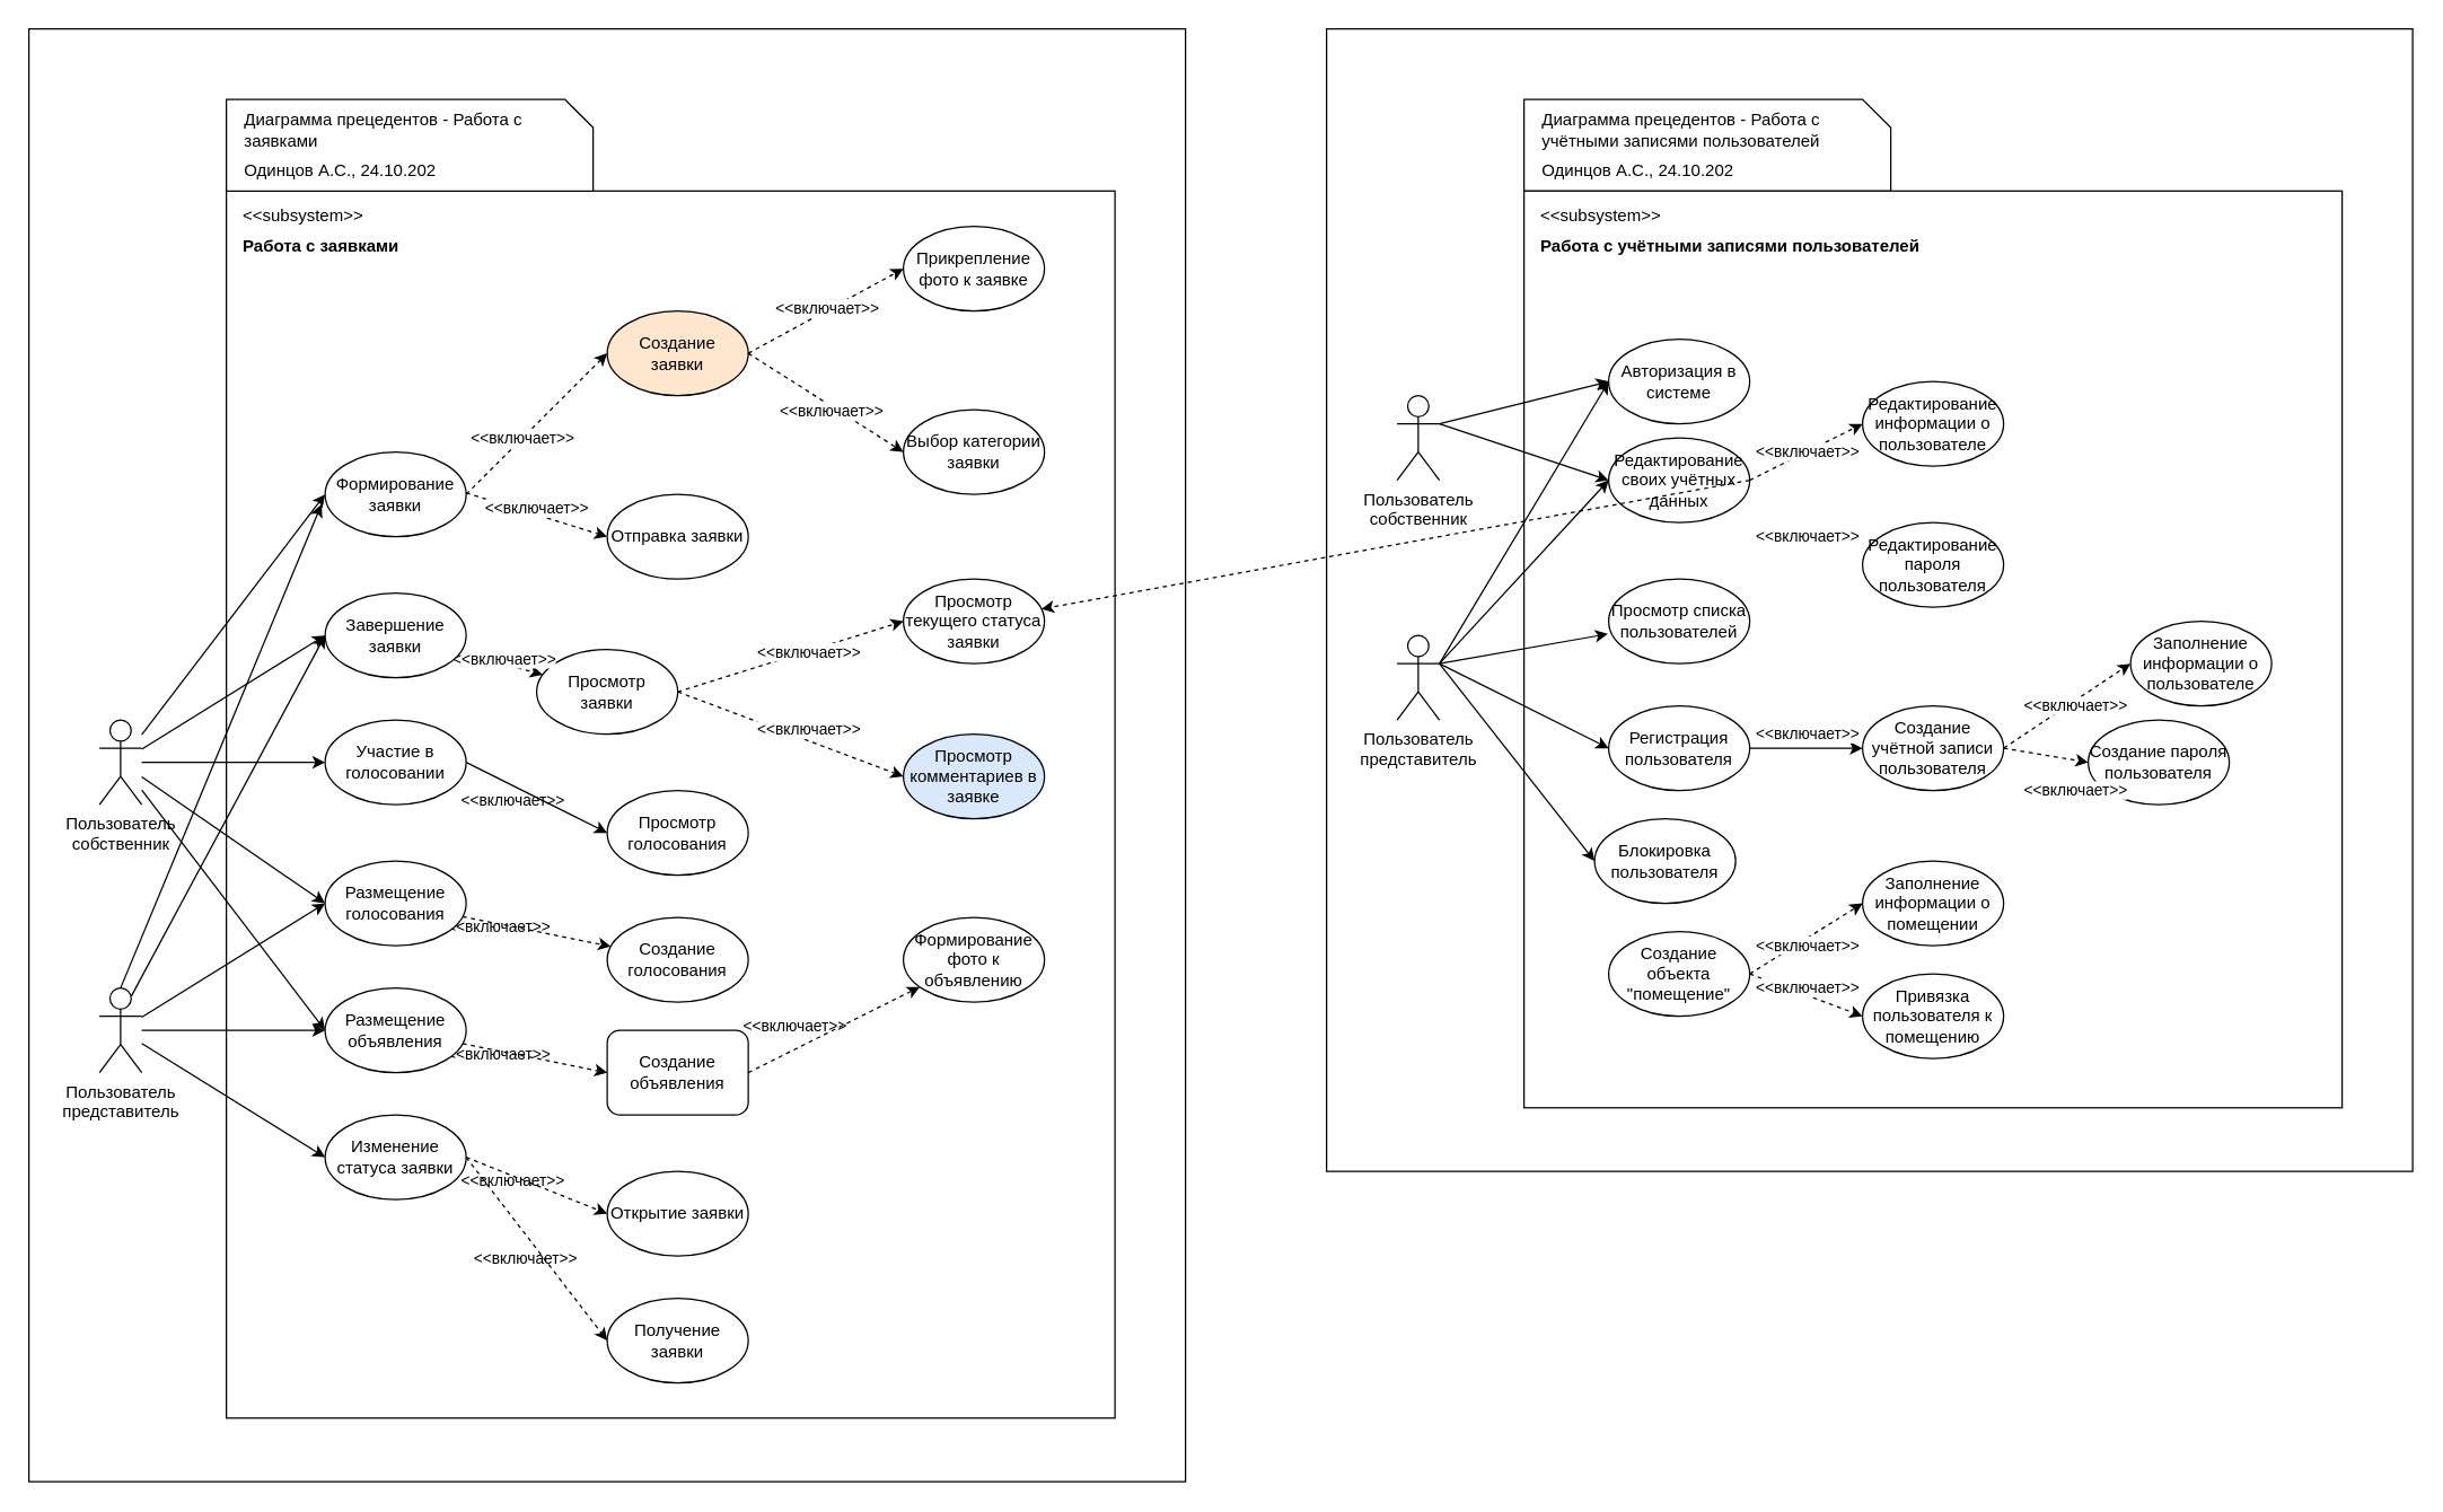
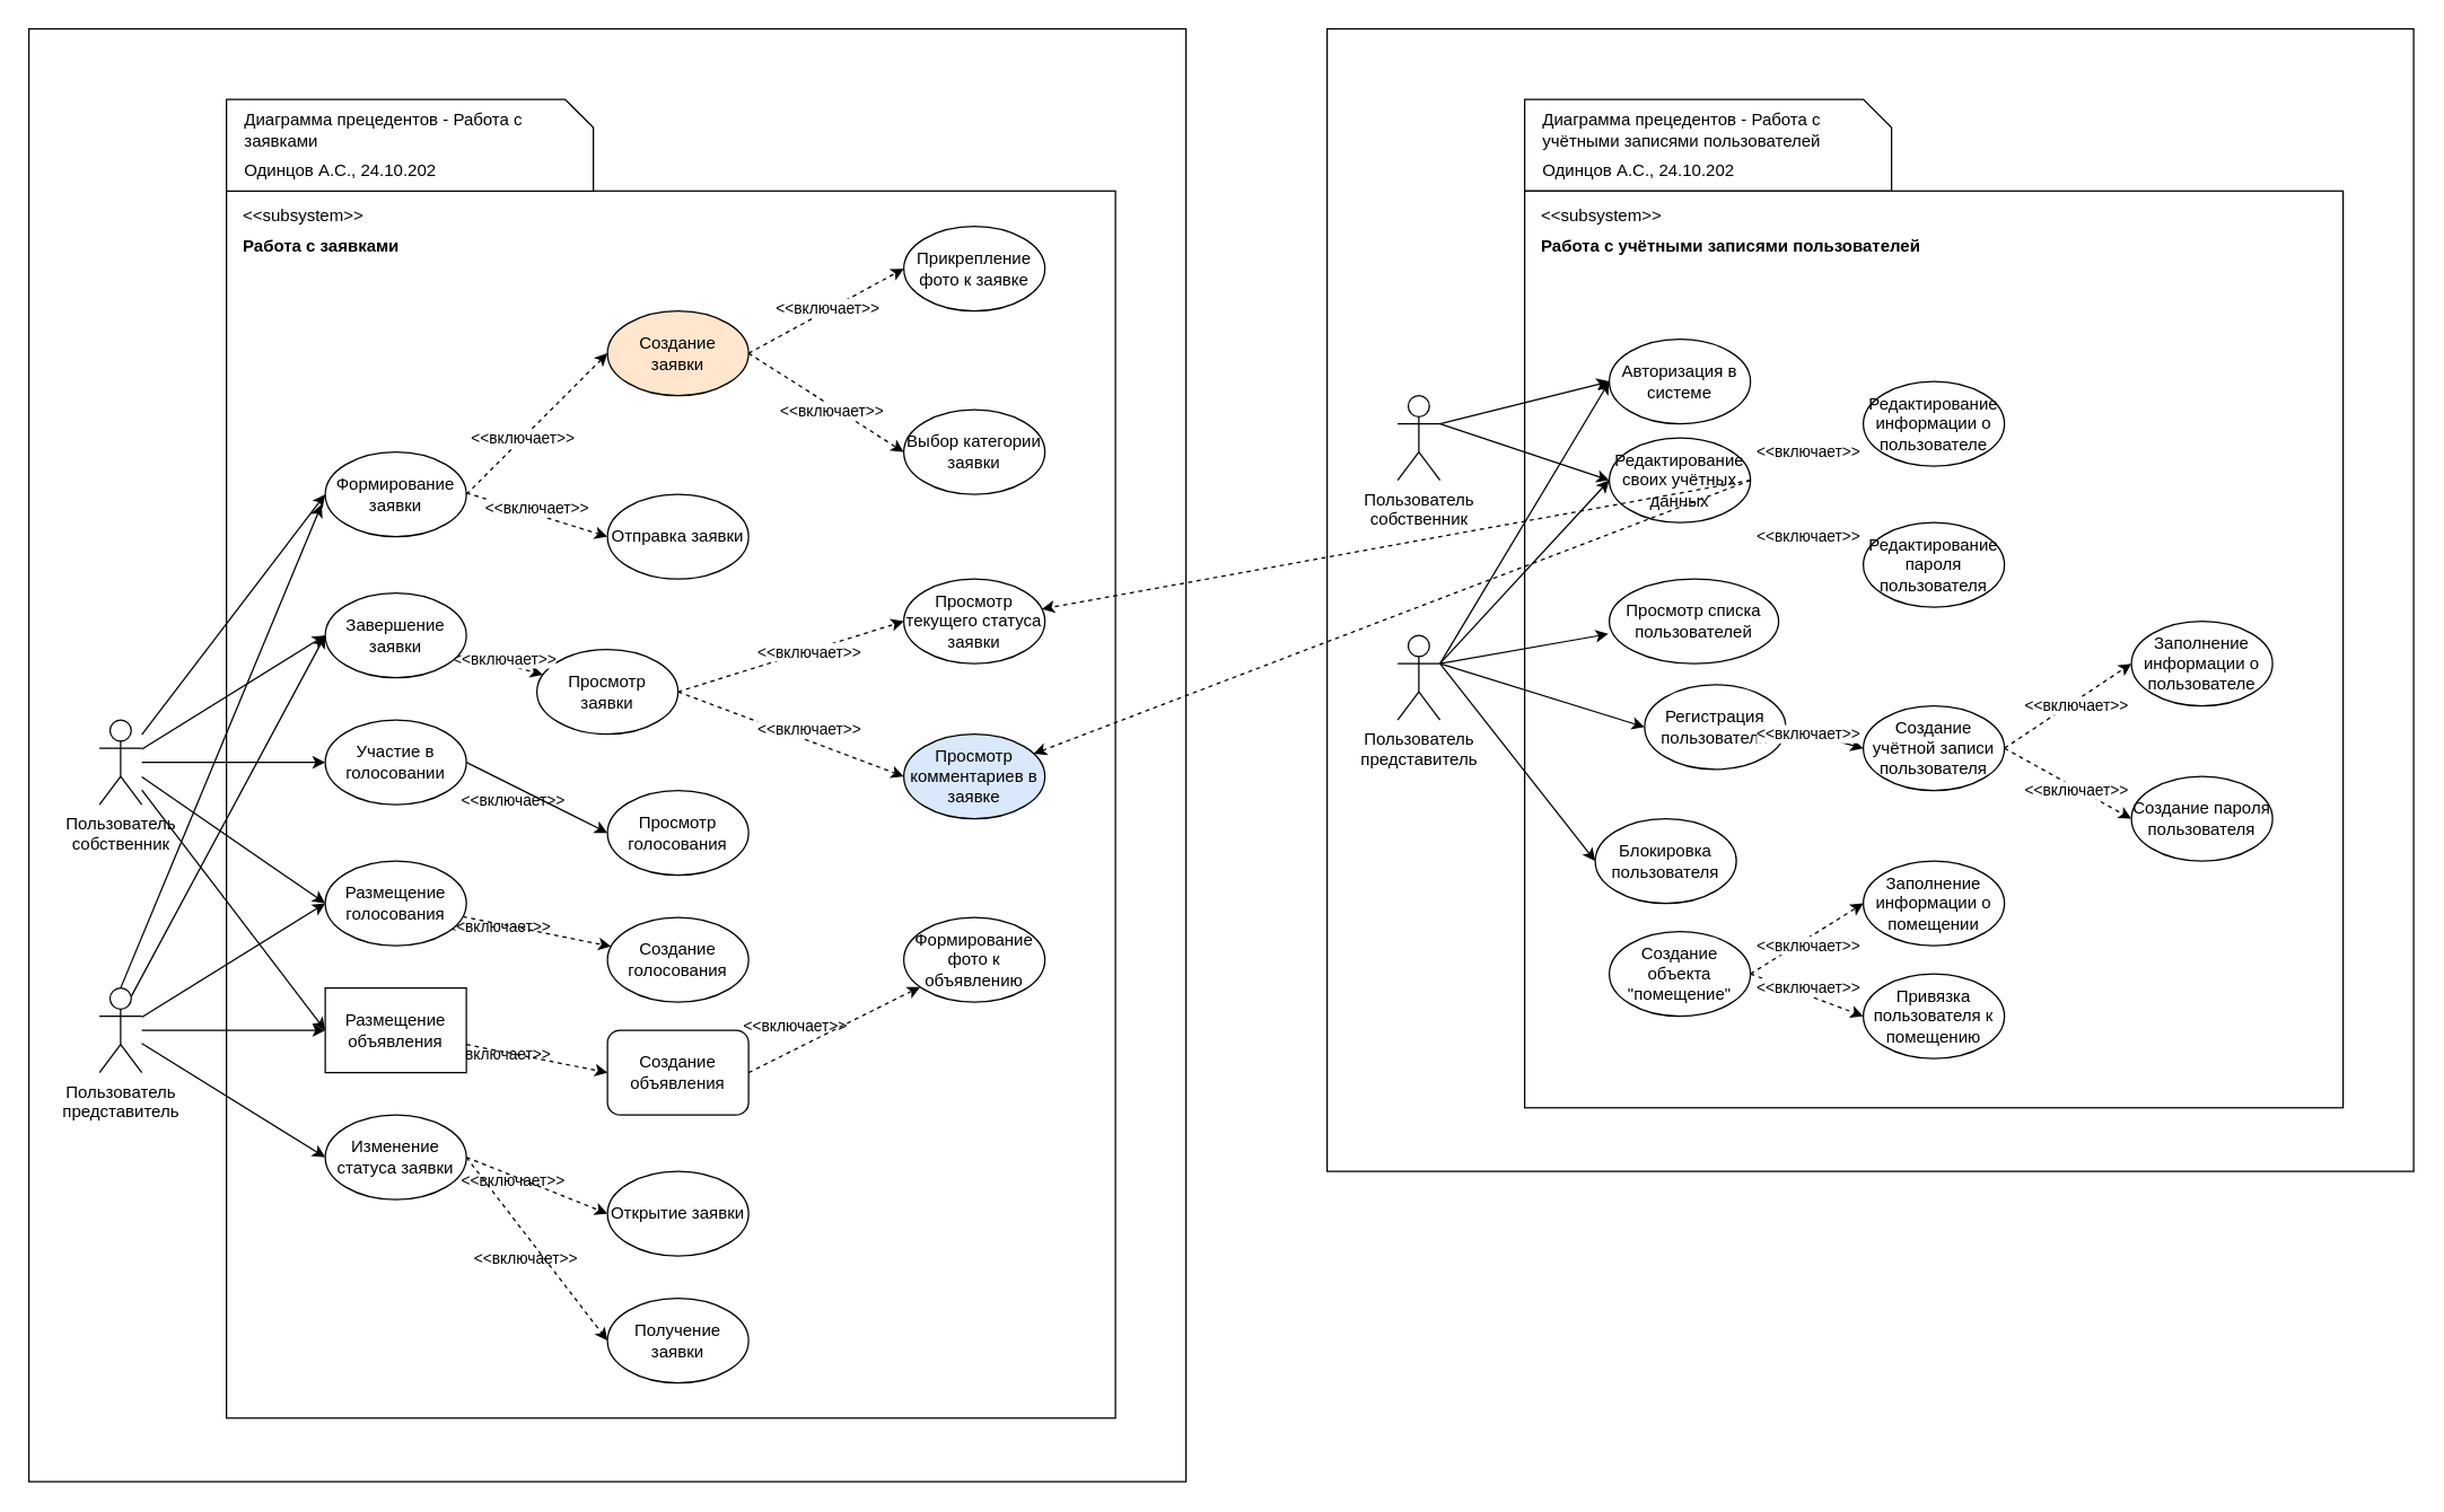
- <mxCell id="107" value="" style="endArrow=classic;html=1;rounded=0;entryX=0;entryY=0.5;entryDx=0;entryDy=0;dashed=1;exitX=1;exitY=0.5;exitDx=0;exitDy=0;" parent="84" source="104" target="105" edge="1"><mxGeometry width="50" height="50" relative="1" as="geometry"><mxPoint x="250" y="130" as="sourcePoint" /><mxPoint x="340" y="70" as="targetPoint" /></mxGeometry></mxCell>
+ <mxCell id="107" value="" style="endArrow=classic;html=1;rounded=0;dashed=1;exitX=1;exitY=0.5;exitDx=0;exitDy=0;" parent="84" source="104" target="21" edge="1"><mxGeometry width="50" height="50" relative="1" as="geometry"><mxPoint x="250" y="130" as="sourcePoint" /><mxPoint x="340" y="70" as="targetPoint" /></mxGeometry></mxCell>
- <mxCell id="90" value="Просмотр списка пользователей" style="ellipse;whiteSpace=wrap;html=1;" parent="84" vertex="1"><mxGeometry x="150" y="190" width="100" height="60" as="geometry" /></mxCell>
+ <mxCell id="90" value="Просмотр списка пользователей" style="ellipse;whiteSpace=wrap;html=1;" parent="84" vertex="1"><mxGeometry x="150" y="190" width="120" height="60" as="geometry" /></mxCell>
- <mxCell id="87" value="Регистрация пользователя" style="ellipse;whiteSpace=wrap;html=1;" parent="84" vertex="1"><mxGeometry x="150" y="280" width="100" height="60" as="geometry" /></mxCell>
+ <mxCell id="87" value="Регистрация пользователя" style="ellipse;whiteSpace=wrap;html=1;" parent="84" vertex="1"><mxGeometry x="175" y="265" width="100" height="60" as="geometry" /></mxCell>
- <mxCell id="97" value="Создание пароля пользователя" style="ellipse;whiteSpace=wrap;html=1;" parent="84" vertex="1"><mxGeometry x="490" y="290" width="100" height="60" as="geometry" /></mxCell>
+ <mxCell id="97" value="Создание пароля пользователя" style="ellipse;whiteSpace=wrap;html=1;" parent="84" vertex="1"><mxGeometry x="520" y="330" width="100" height="60" as="geometry" /></mxCell>
- <mxCell id="44" value="Размещение объявления" style="ellipse;whiteSpace=wrap;html=1;" parent="7" vertex="1"><mxGeometry x="160" y="540" width="100" height="60" as="geometry" /></mxCell>
+ <mxCell id="44" value="Размещение объявления" style="whiteSpace=wrap;html=1;rounded=0;" parent="7" vertex="1"><mxGeometry x="160" y="540" width="100" height="60" as="geometry" /></mxCell>
